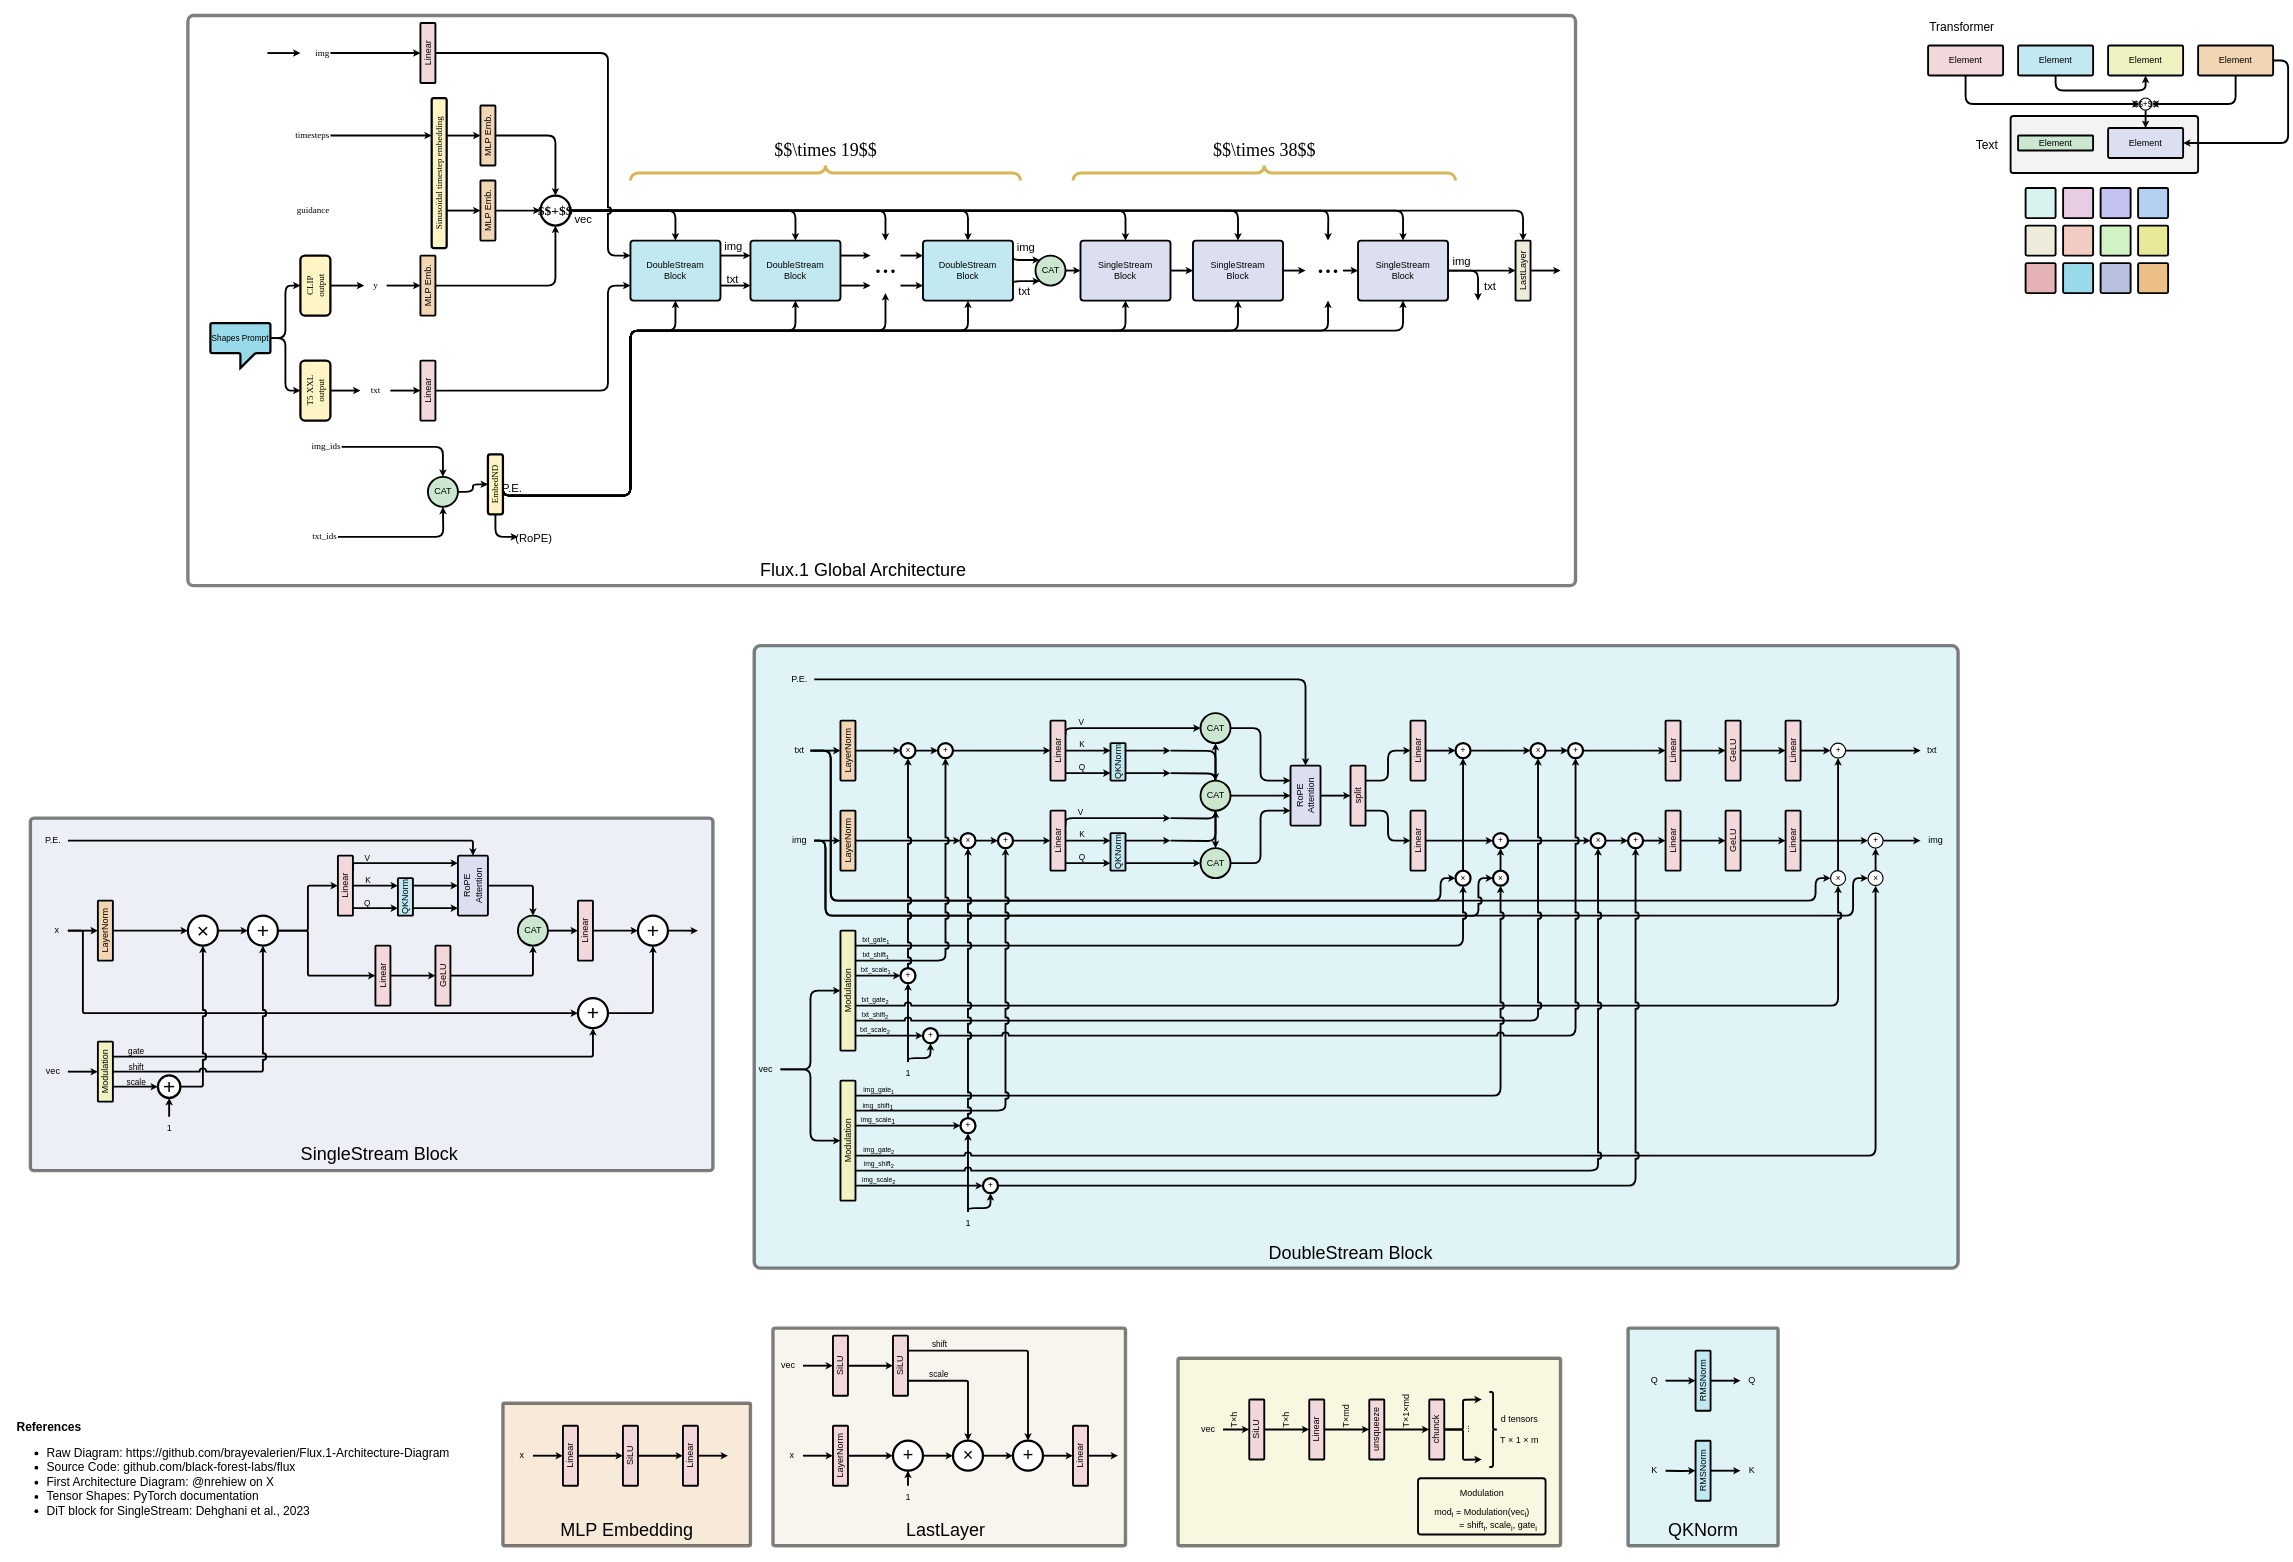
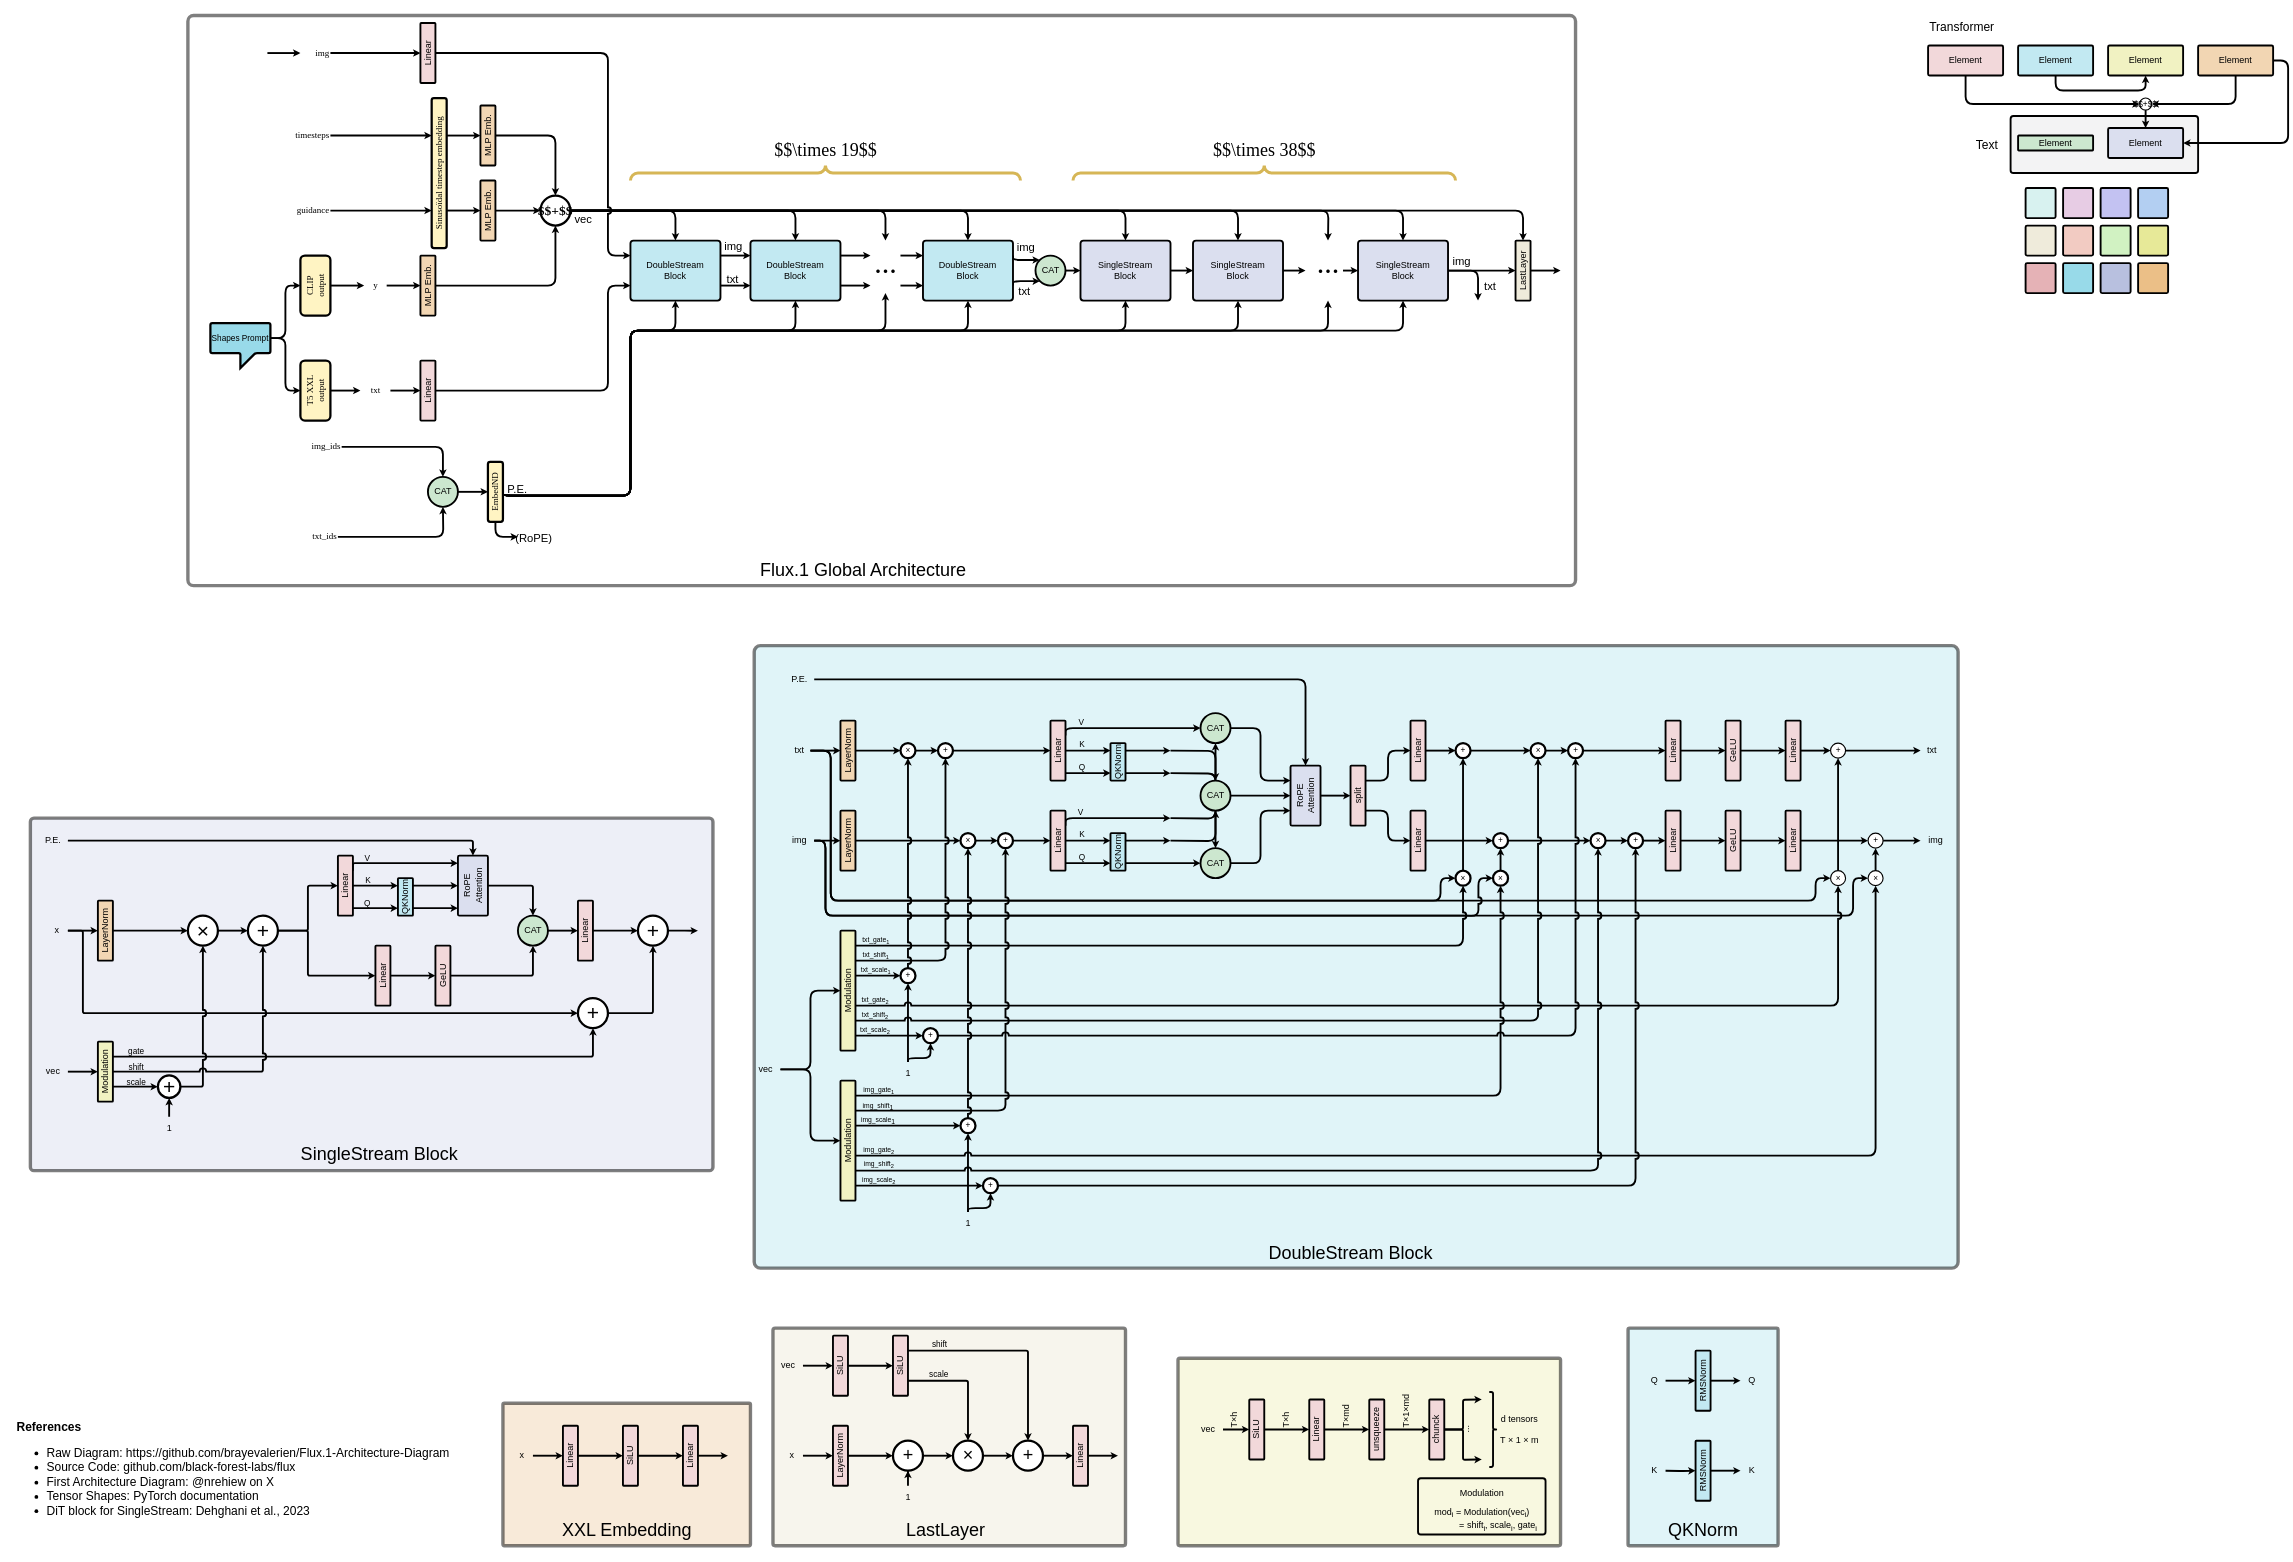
+ <mxCell id="246" value="" style="endArrow=classic;html=1;rounded=1;entryX=0;entryY=0.75;entryDx=0;entryDy=0;fontFamily=Helvetica;strokeWidth=2.5;hachureGap=4;strokeColor=#000000;align=center;verticalAlign=middle;fontSize=15;fontColor=default;labelBackgroundColor=default;edgeStyle=orthogonalEdgeStyle;endSize=2;curved=0;labelBorderColor=none;textShadow=0;" edge="1" parent="1" source="249" target="241"><mxGeometry width="50" height="50" relative="1" as="geometry"><mxPoint x="440" y="250" as="sourcePoint" /><mxPoint x="570" y="180" as="targetPoint" /></mxGeometry></mxCell>
- <mxCell id="292" value="EmbedND" style="rounded=1;whiteSpace=wrap;html=1;horizontal=0;fontFamily=Barlow;fontSource=https%3A%2F%2Ffonts.googleapis.com%2Fcss%3Ffamily%3DBarlow;fillColor=#FFF4C3;strokeWidth=3;" vertex="1" parent="1"><mxGeometry x="650" y="605" width="20" height="80" as="geometry" /></mxCell>
+ <mxCell id="292" value="EmbedND" style="rounded=1;whiteSpace=wrap;html=1;horizontal=0;fontFamily=Barlow;fontSource=https%3A%2F%2Ffonts.googleapis.com%2Fcss%3Ffamily%3DBarlow;fillColor=#FFF4C3;strokeWidth=3;" vertex="1" parent="1"><mxGeometry x="650" y="615" width="20" height="80" as="geometry" /></mxCell>
- <mxCell id="193" value="MLP Embedding" style="text;html=1;align=center;verticalAlign=middle;resizable=0;points=[];autosize=1;strokeColor=none;fillColor=none;fontSize=24;fontFamily=Helvetica;fontColor=default;" vertex="1" parent="1"><mxGeometry x="735" y="2020" width="200" height="40" as="geometry" /></mxCell>
+ <mxCell id="193" value="XXL Embedding" style="text;html=1;align=center;verticalAlign=middle;resizable=0;points=[];autosize=1;strokeColor=none;fillColor=none;fontSize=24;fontFamily=Helvetica;fontColor=default;" vertex="1" parent="1"><mxGeometry x="735" y="2020" width="200" height="40" as="geometry" /></mxCell>
